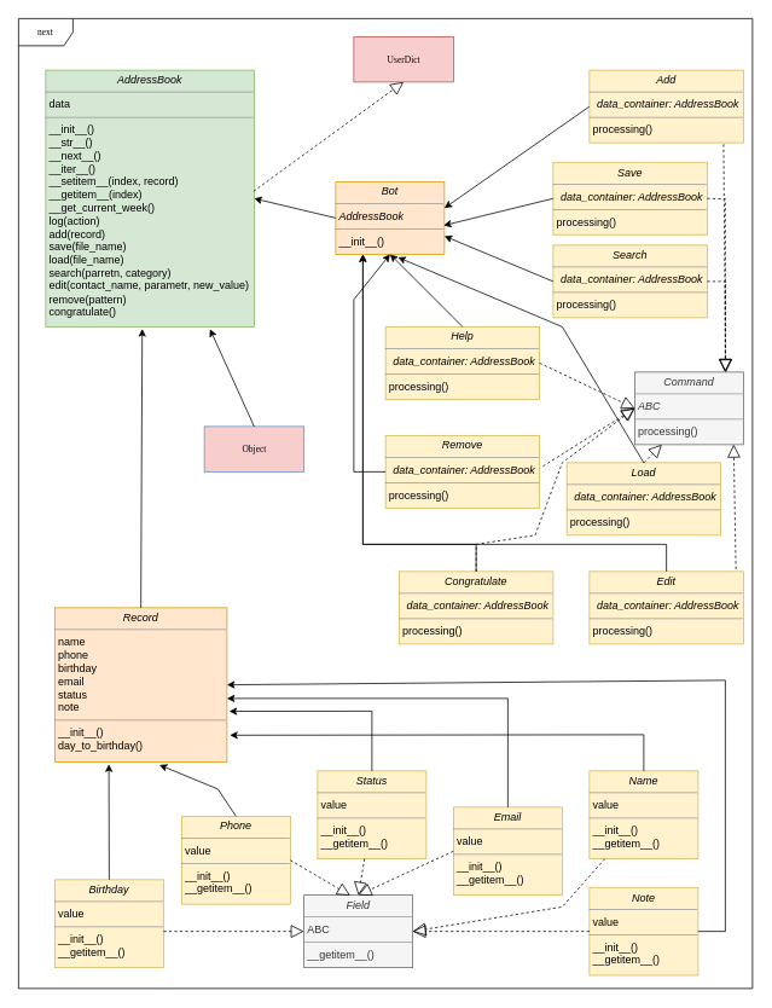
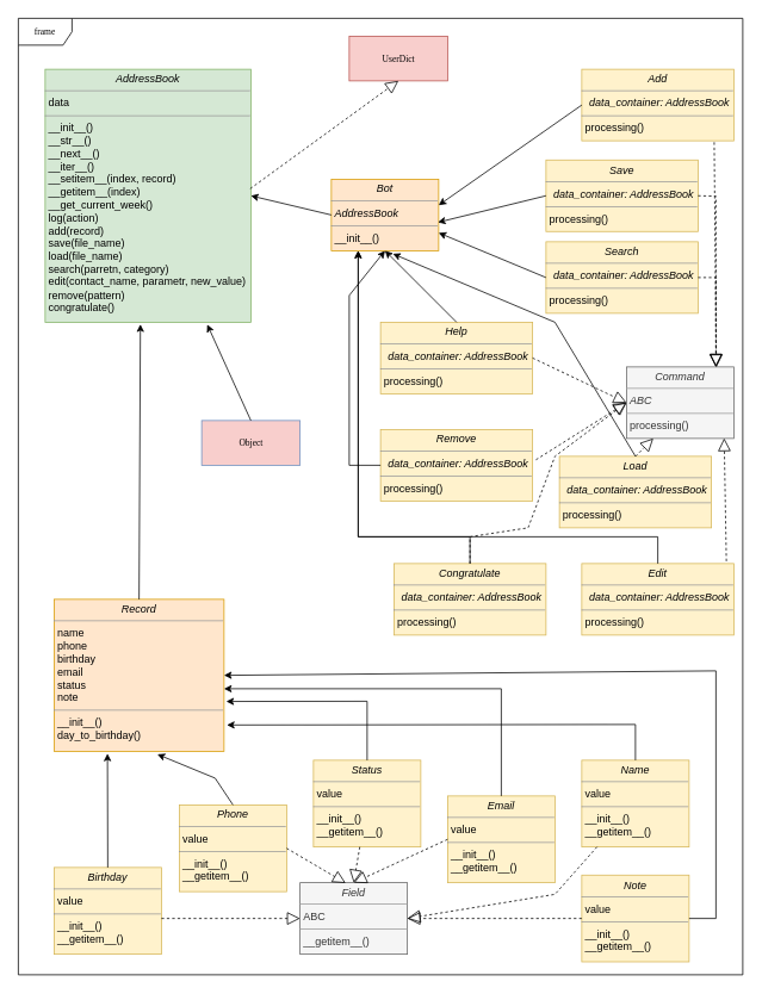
- <mxCell id="38" value="next" style="shape=umlFrame;whiteSpace=wrap;html=1;rounded=0;shadow=0;comic=0;labelBackgroundColor=none;strokeWidth=1;fontFamily=Verdana;fontSize=10;align=center;" parent="1" vertex="1"><mxGeometry x="20" y="20" width="810" height="1070" as="geometry" /></mxCell>
+ <mxCell id="38" value="frame" style="shape=umlFrame;whiteSpace=wrap;html=1;rounded=0;shadow=0;comic=0;labelBackgroundColor=none;strokeWidth=1;fontFamily=Verdana;fontSize=10;align=center;" parent="1" vertex="1"><mxGeometry x="20" y="20" width="810" height="1070" as="geometry" /></mxCell>
